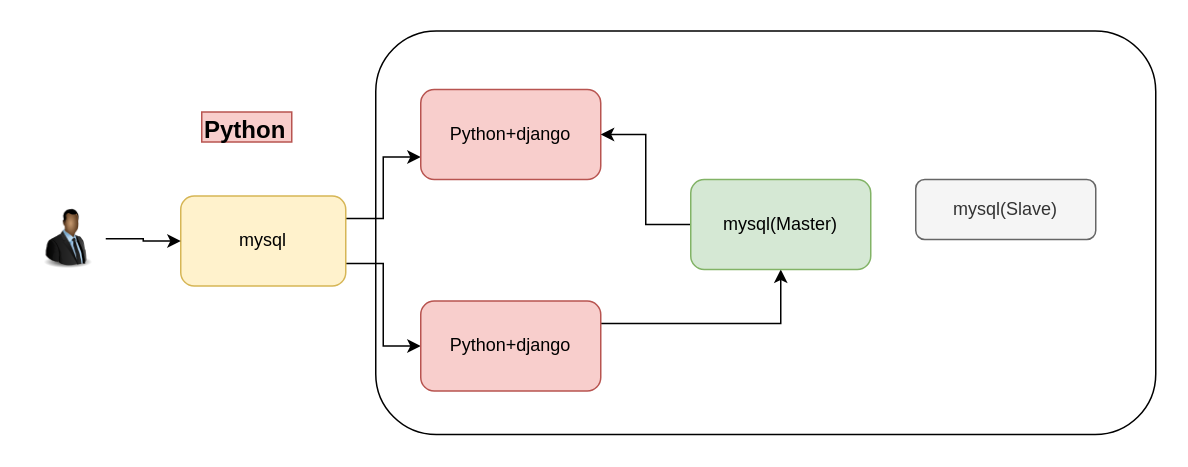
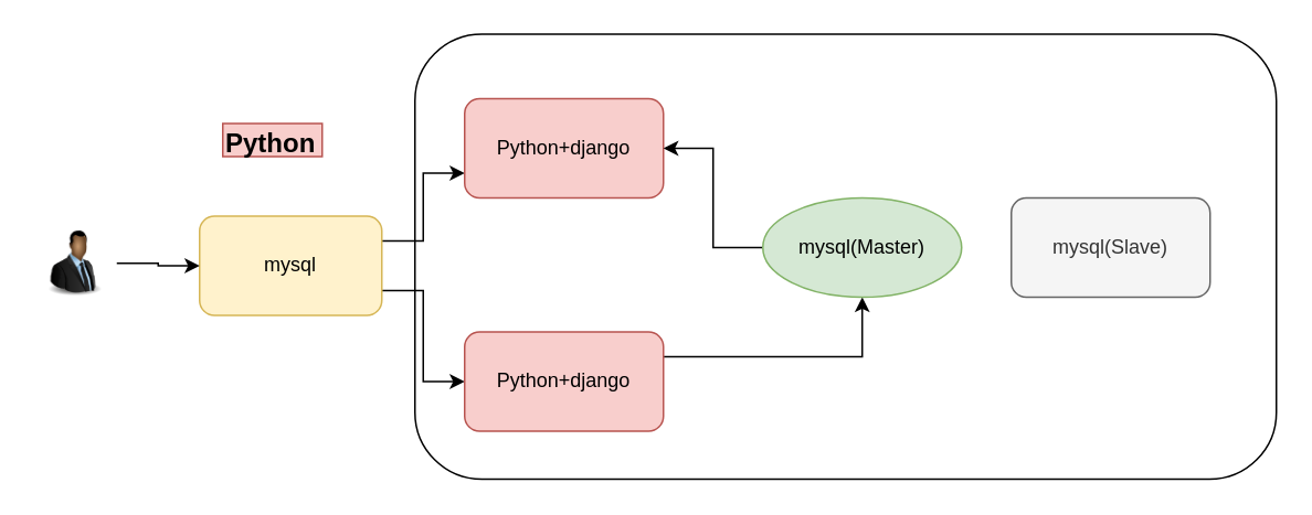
- <mxCell id="11" value="mysql(Slave)" style="rounded=1;whiteSpace=wrap;html=1;fillColor=#f5f5f5;strokeColor=#666666;fontColor=#333333;" vertex="1" parent="1"><mxGeometry x="610" y="119" width="120" height="40" as="geometry" /></mxCell>
+ <mxCell id="11" value="mysql(Slave)" style="rounded=1;whiteSpace=wrap;html=1;fillColor=#f5f5f5;strokeColor=#666666;fontColor=#333333;" vertex="1" parent="1"><mxGeometry x="610" y="119" width="120" height="60" as="geometry" /></mxCell>
- <mxCell id="10" value="mysql(Master)" style="rounded=1;whiteSpace=wrap;html=1;fillColor=#d5e8d4;strokeColor=#82b366;" vertex="1" parent="1"><mxGeometry x="460" y="119" width="120" height="60" as="geometry" /></mxCell>
+ <mxCell id="10" value="mysql(Master)" style="ellipse;whiteSpace=wrap;html=1;fillColor=#d5e8d4;strokeColor=#82b366;" vertex="1" parent="1"><mxGeometry x="460" y="119" width="120" height="60" as="geometry" /></mxCell>
